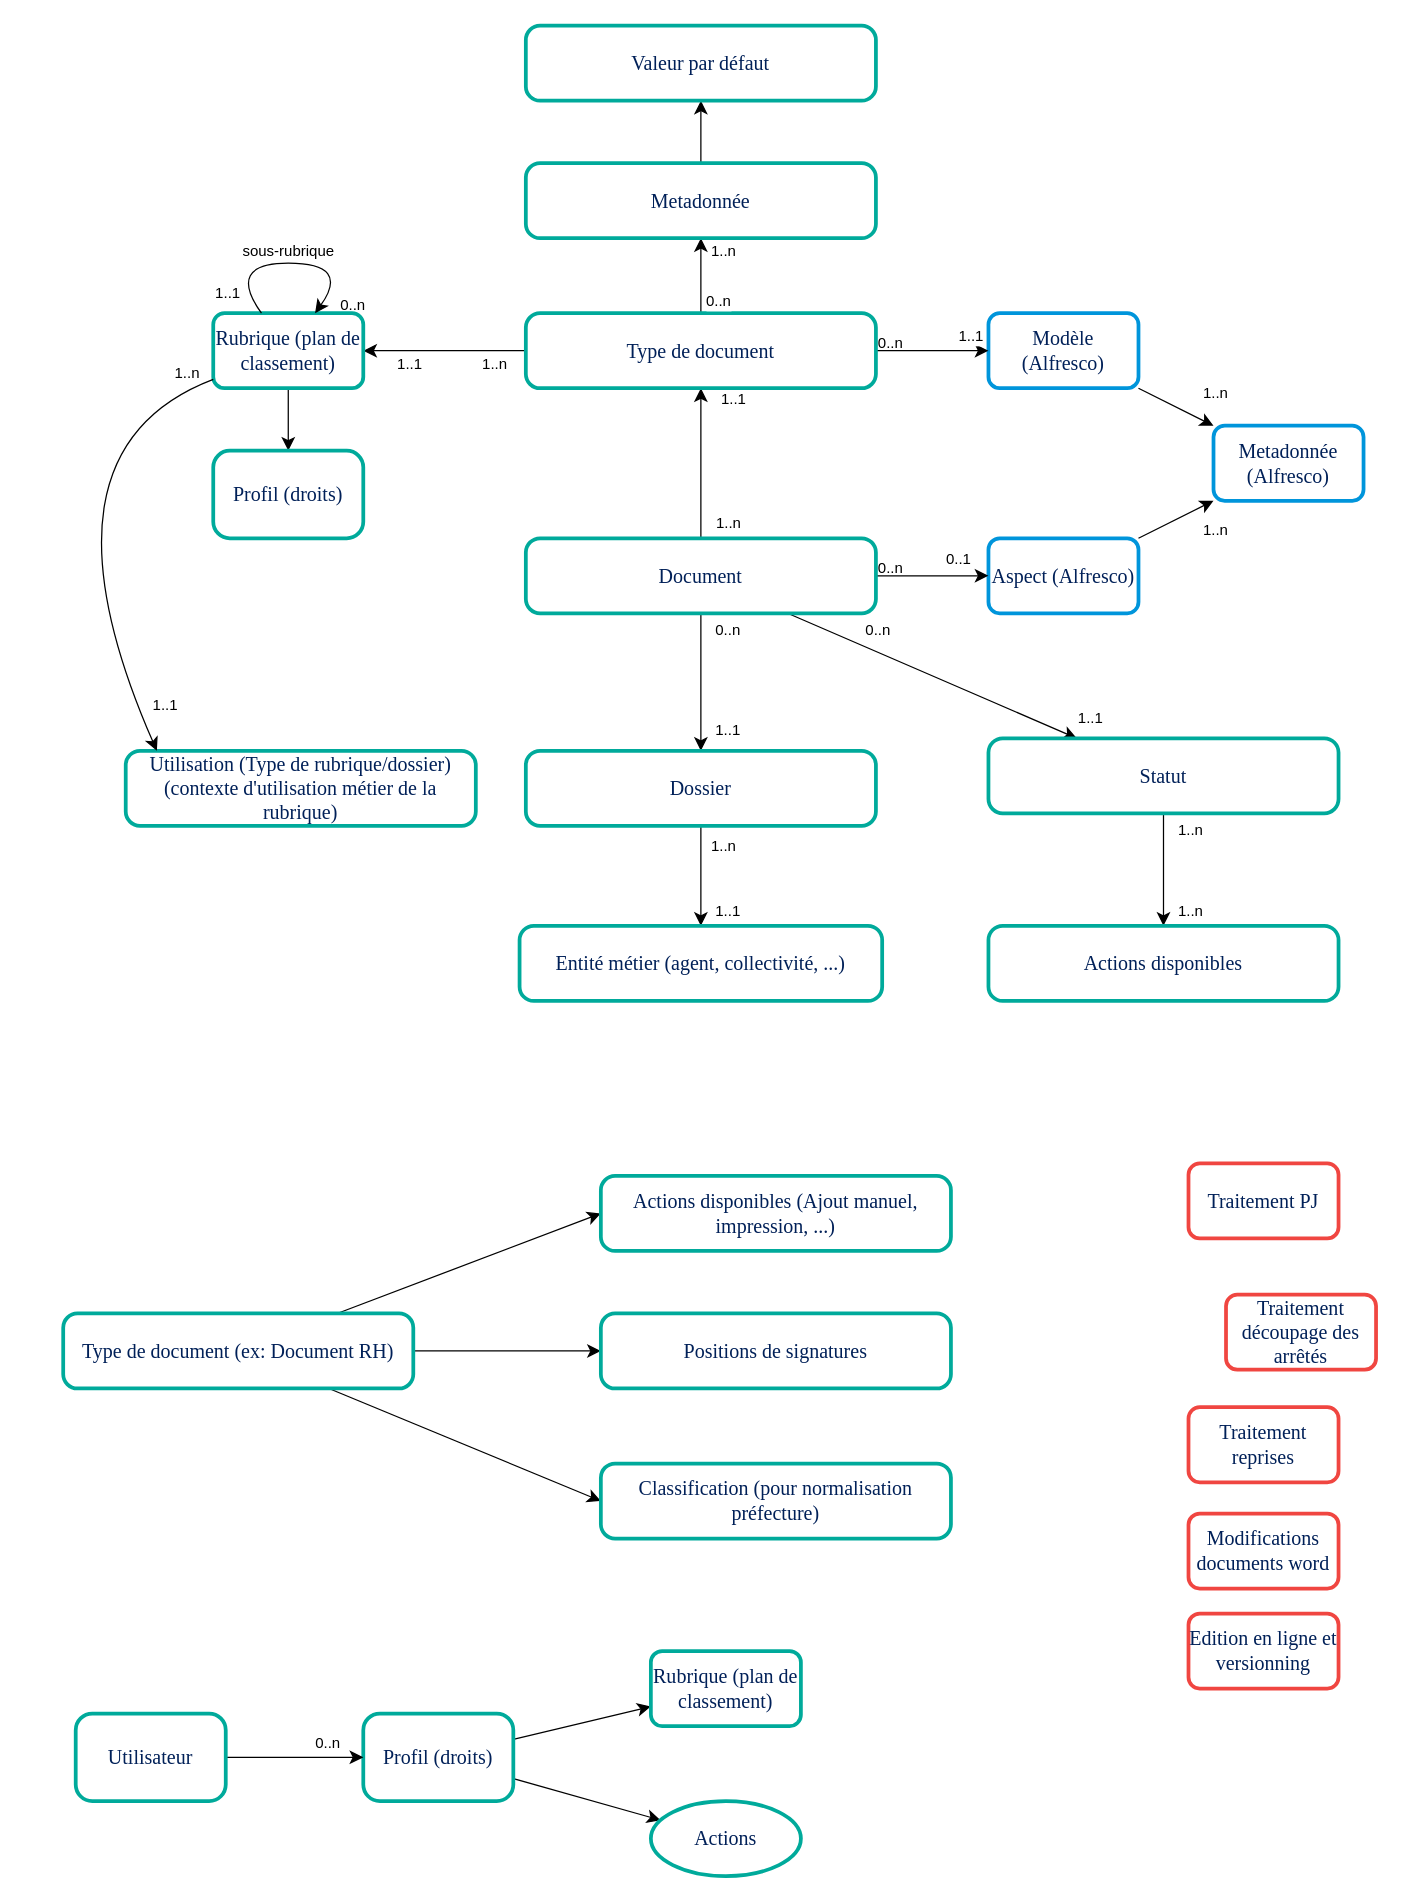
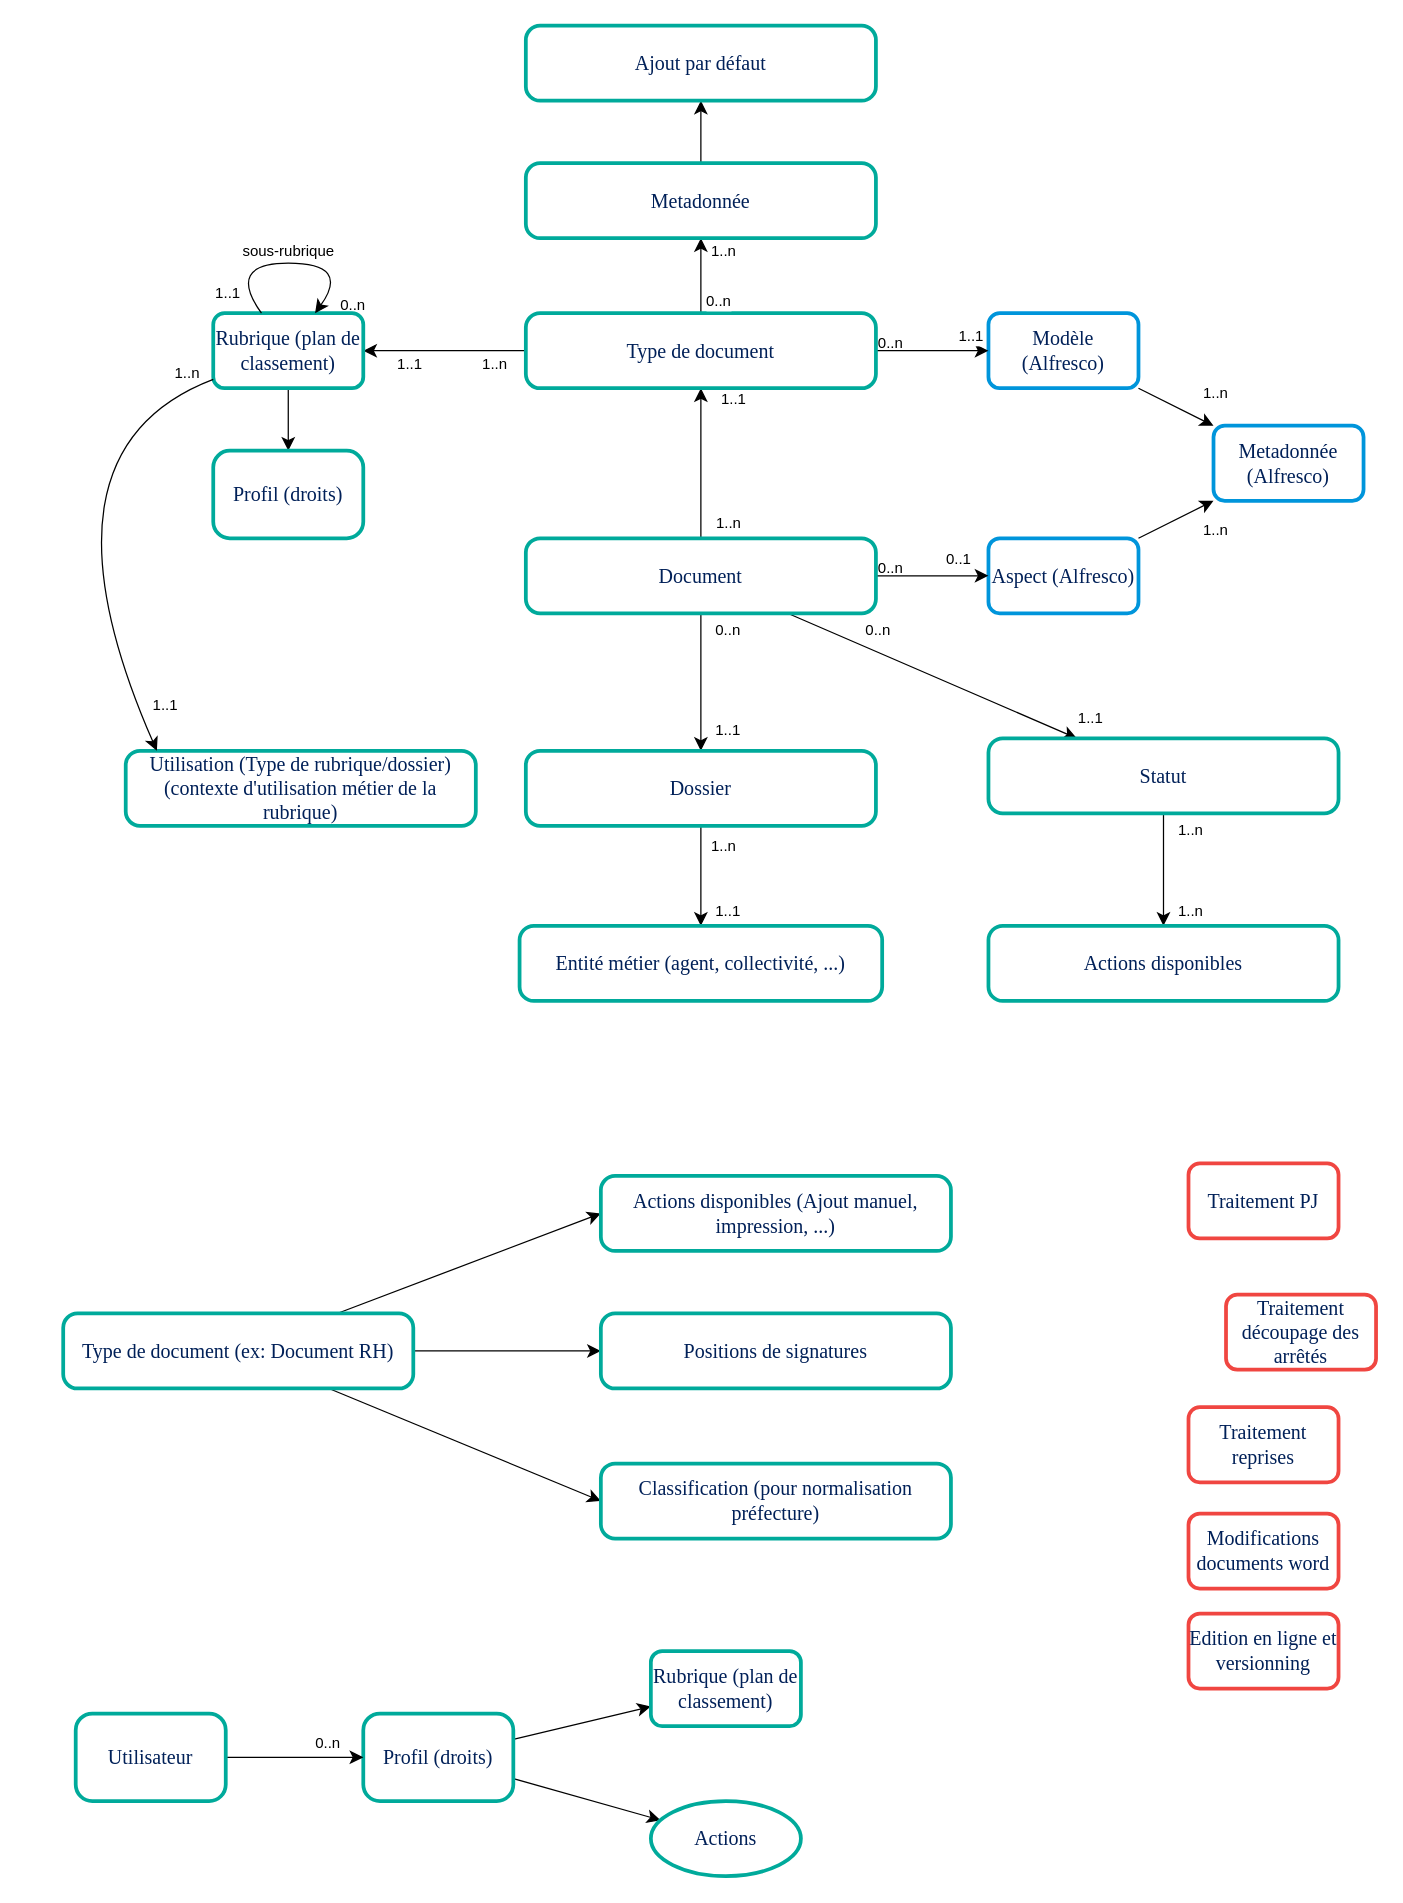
- <mxCell id="48" value="Valeur par défaut" style="rounded=1;whiteSpace=wrap;html=1;strokeColor=#00AA9B;strokeWidth=3;arcSize=19;fontFamily=Poppins;fontSource=https%3A%2F%2Ffonts.googleapis.com%2Fcss%3Ffamily%3DPoppins;fontSize=16;fontColor=#002058;fontStyle=0;labelBackgroundColor=none;labelBorderColor=none;" parent="1" vertex="1"><mxGeometry x="420" y="20" width="280" height="60" as="geometry" /></mxCell>
+ <mxCell id="48" value="Ajout par défaut" style="rounded=1;whiteSpace=wrap;html=1;strokeColor=#00AA9B;strokeWidth=3;arcSize=19;fontFamily=Poppins;fontSource=https%3A%2F%2Ffonts.googleapis.com%2Fcss%3Ffamily%3DPoppins;fontSize=16;fontColor=#002058;fontStyle=0;labelBackgroundColor=none;labelBorderColor=none;" parent="1" vertex="1"><mxGeometry x="420" y="20" width="280" height="60" as="geometry" /></mxCell>
